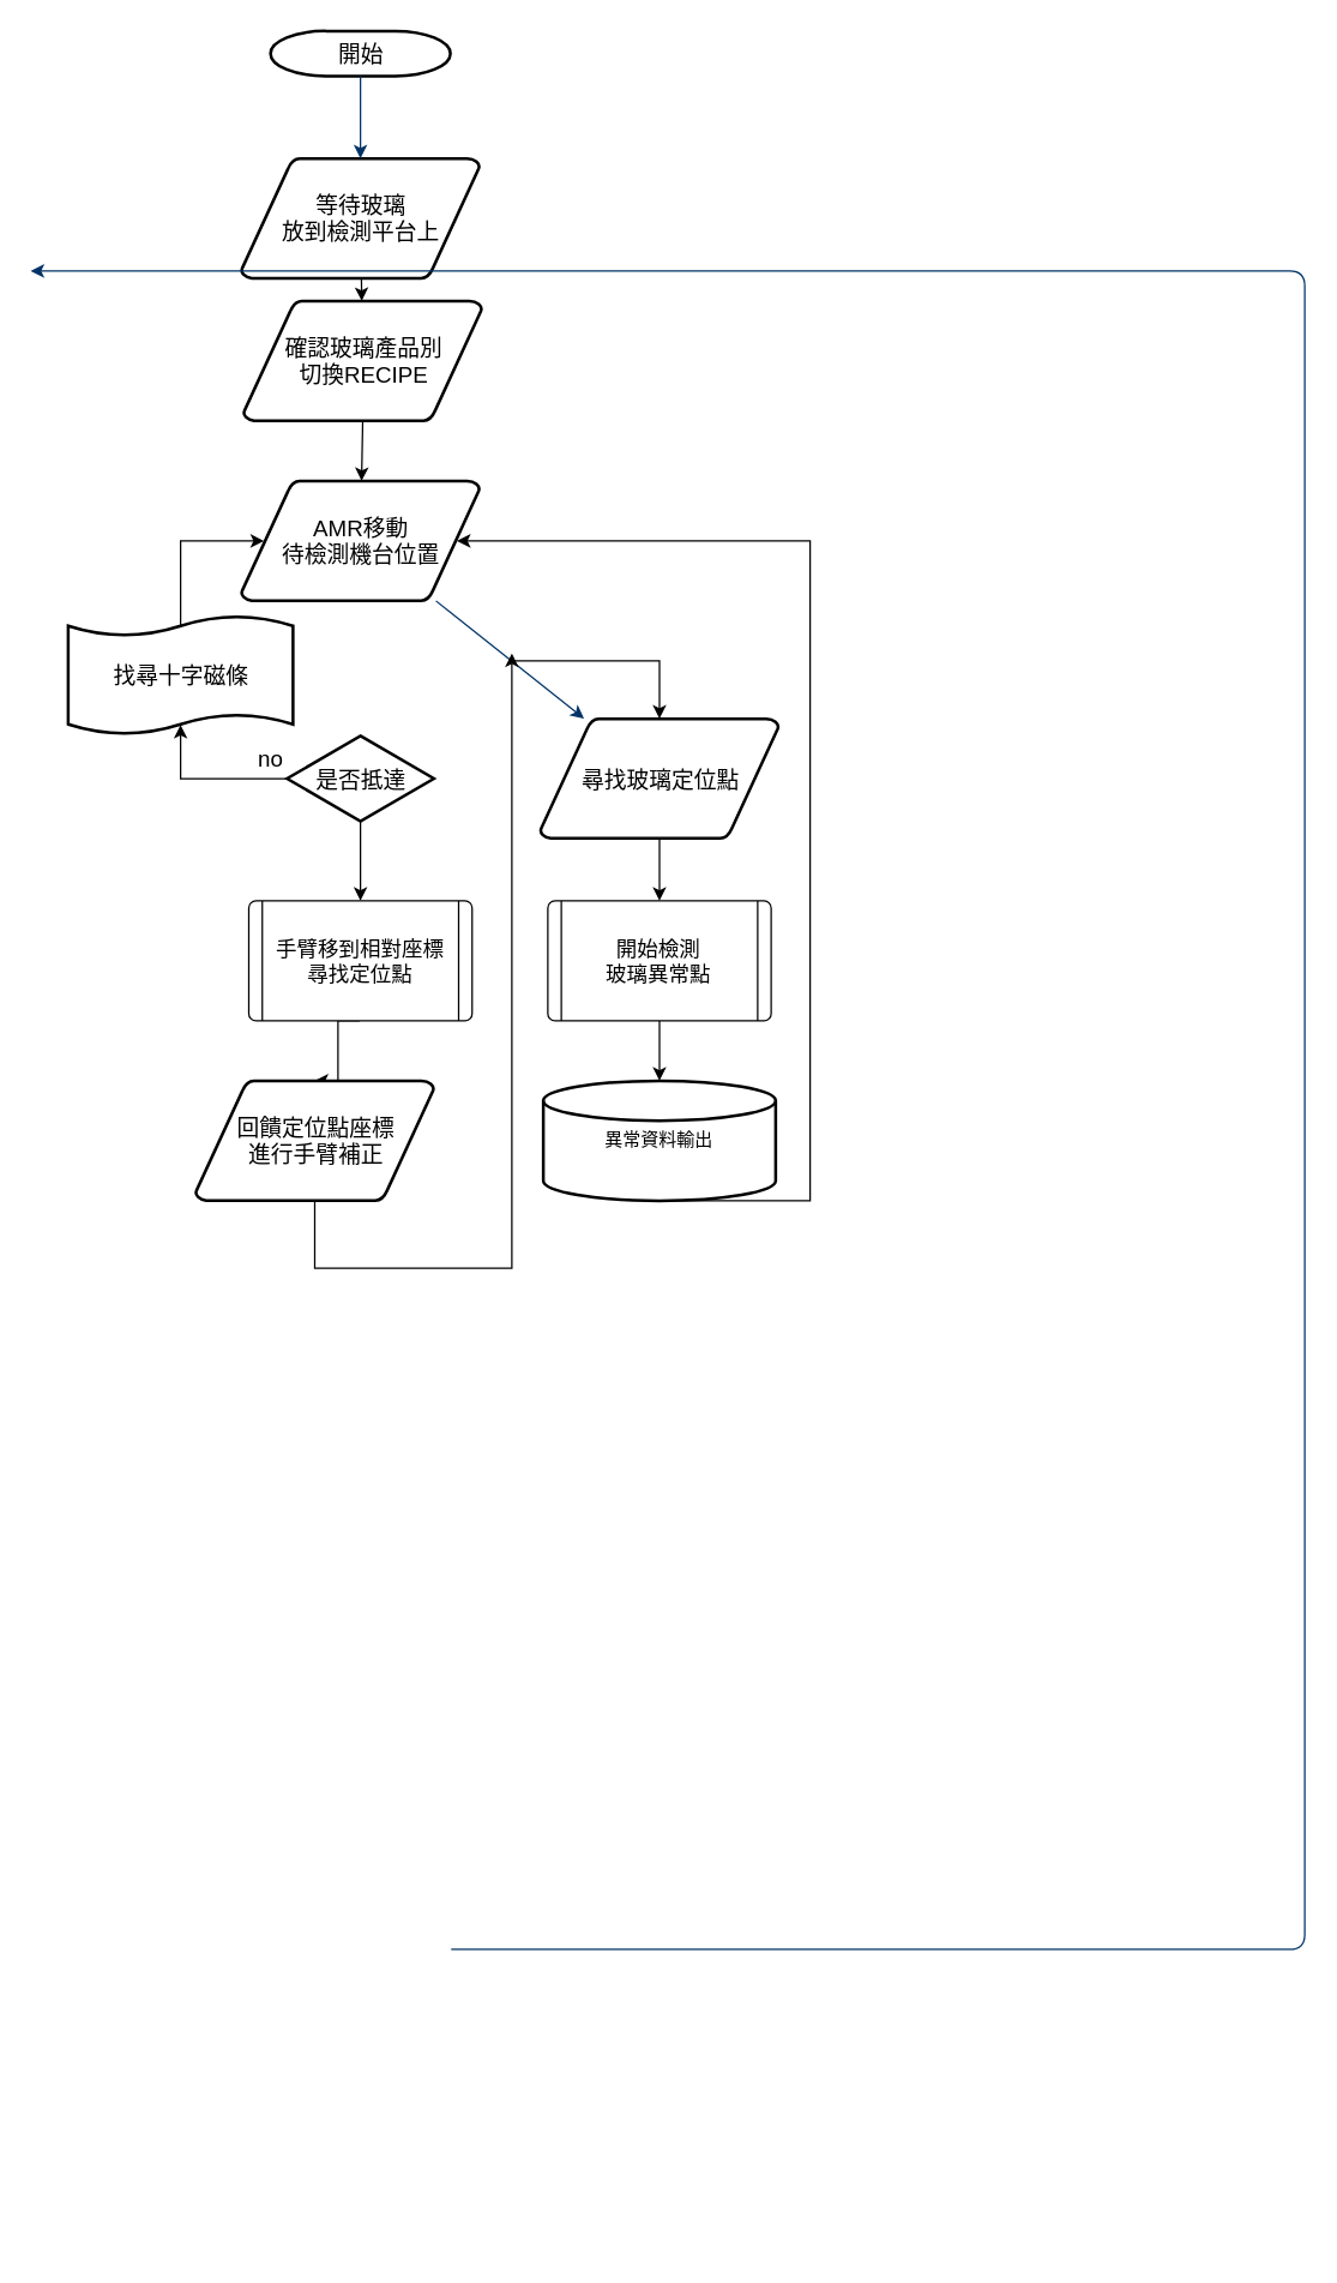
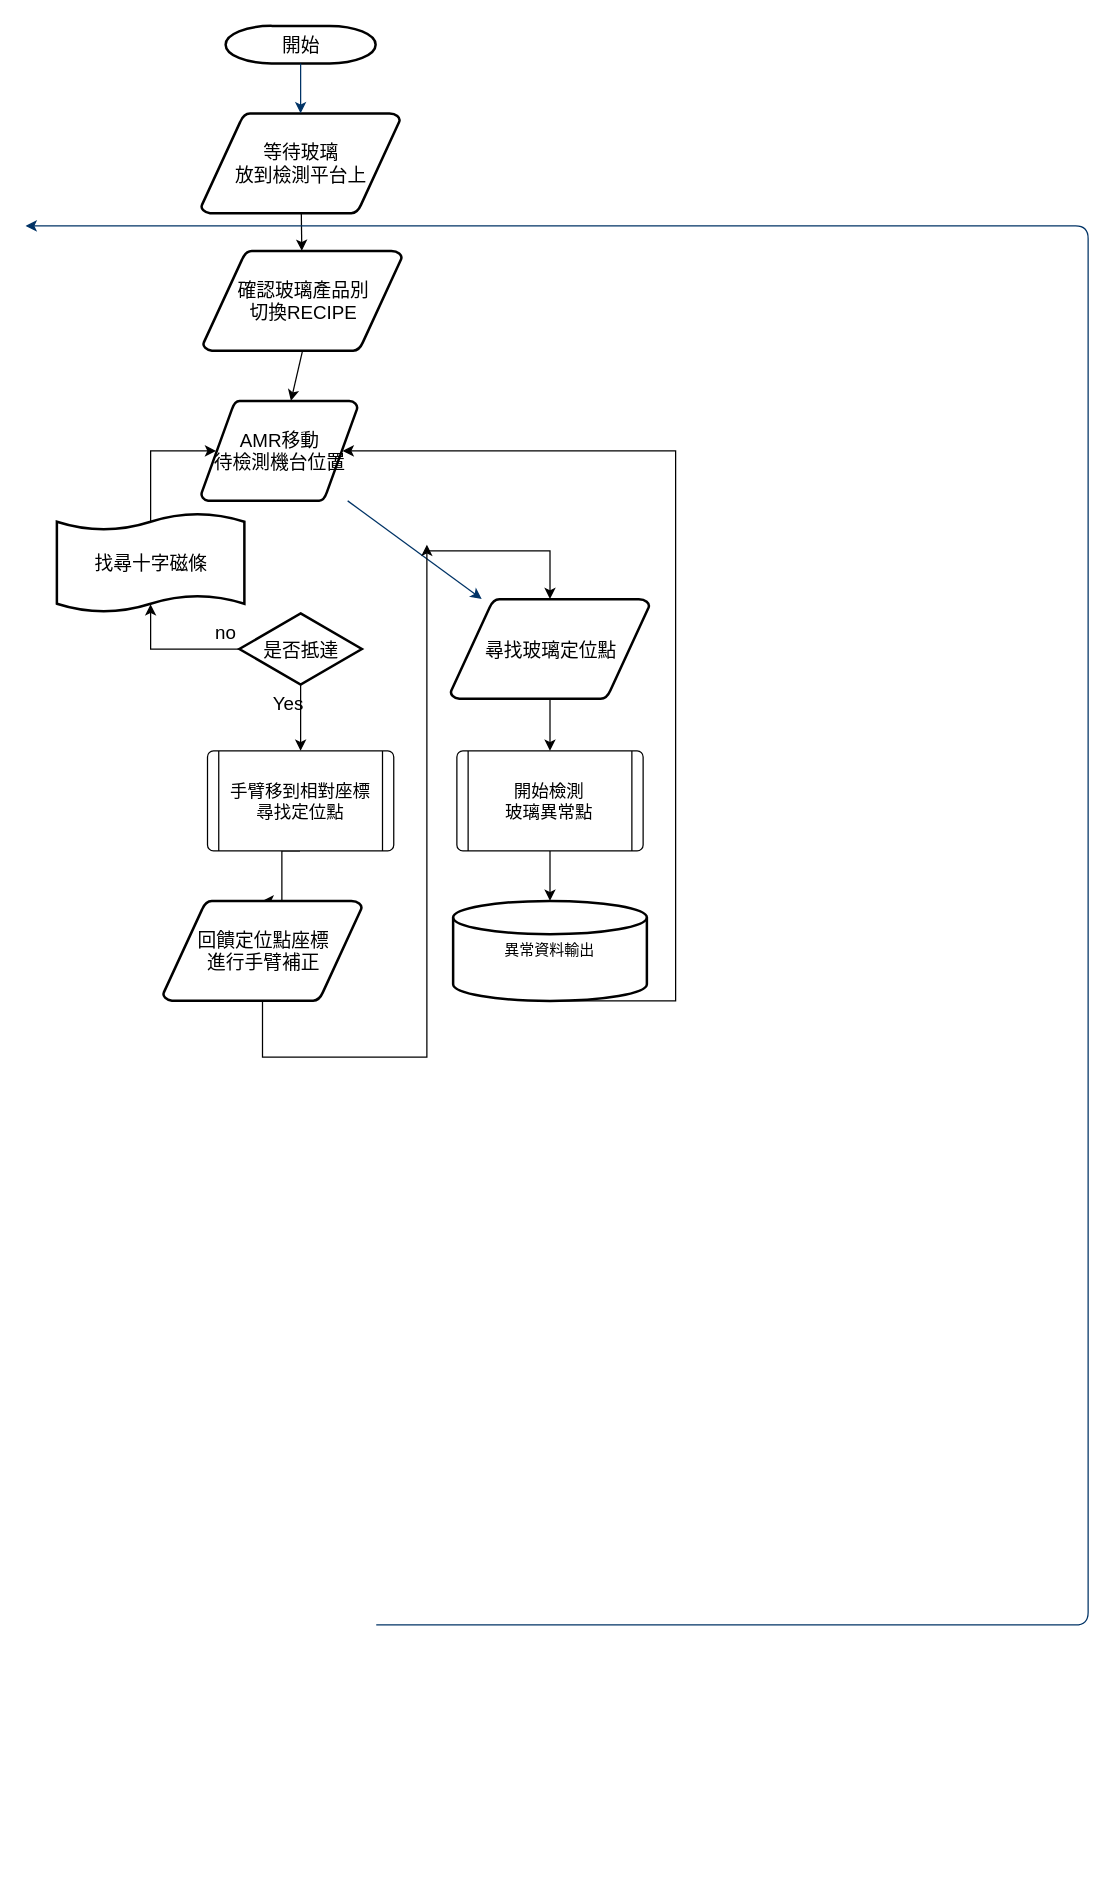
- <mxCell id="4" value="等待玻璃&lt;br style=&quot;font-size: 15px;&quot;&gt;放到檢測平台上" style="shape=mxgraph.flowchart.data;strokeWidth=2;gradientColor=none;gradientDirection=north;fontStyle=0;html=1;fontSize=15;" parent="1" vertex="1"><mxGeometry x="160.5" y="105" width="159" height="80" as="geometry" /></mxCell>
+ <mxCell id="4" value="等待玻璃&lt;br style=&quot;font-size: 15px;&quot;&gt;放到檢測平台上" style="shape=mxgraph.flowchart.data;strokeWidth=2;gradientColor=none;gradientDirection=north;fontStyle=0;html=1;fontSize=15;" parent="1" vertex="1"><mxGeometry x="160.5" y="90" width="159" height="80" as="geometry" /></mxCell>
- <mxCell id="5" value="AMR移動&lt;br style=&quot;font-size: 15px;&quot;&gt;待檢測機台位置" style="shape=mxgraph.flowchart.data;strokeWidth=2;gradientColor=none;gradientDirection=north;fontStyle=0;html=1;fontSize=15;" parent="1" vertex="1"><mxGeometry x="160.5" y="320" width="159" height="80" as="geometry" /></mxCell>
+ <mxCell id="5" value="AMR移動&lt;br style=&quot;font-size: 15px;&quot;&gt;待檢測機台位置" style="shape=mxgraph.flowchart.data;strokeWidth=2;gradientColor=none;gradientDirection=north;fontStyle=0;html=1;fontSize=15;" parent="1" vertex="1"><mxGeometry x="160.5" y="320" width="125" height="80" as="geometry" /></mxCell>
+ <mxCell id="12" value="Yes" style="text;fontStyle=0;html=1;strokeColor=none;gradientColor=none;fillColor=none;strokeWidth=2;align=center;fontSize=15;" parent="1" vertex="1"><mxGeometry x="210" y="547" width="40" height="26" as="geometry" /></mxCell>
